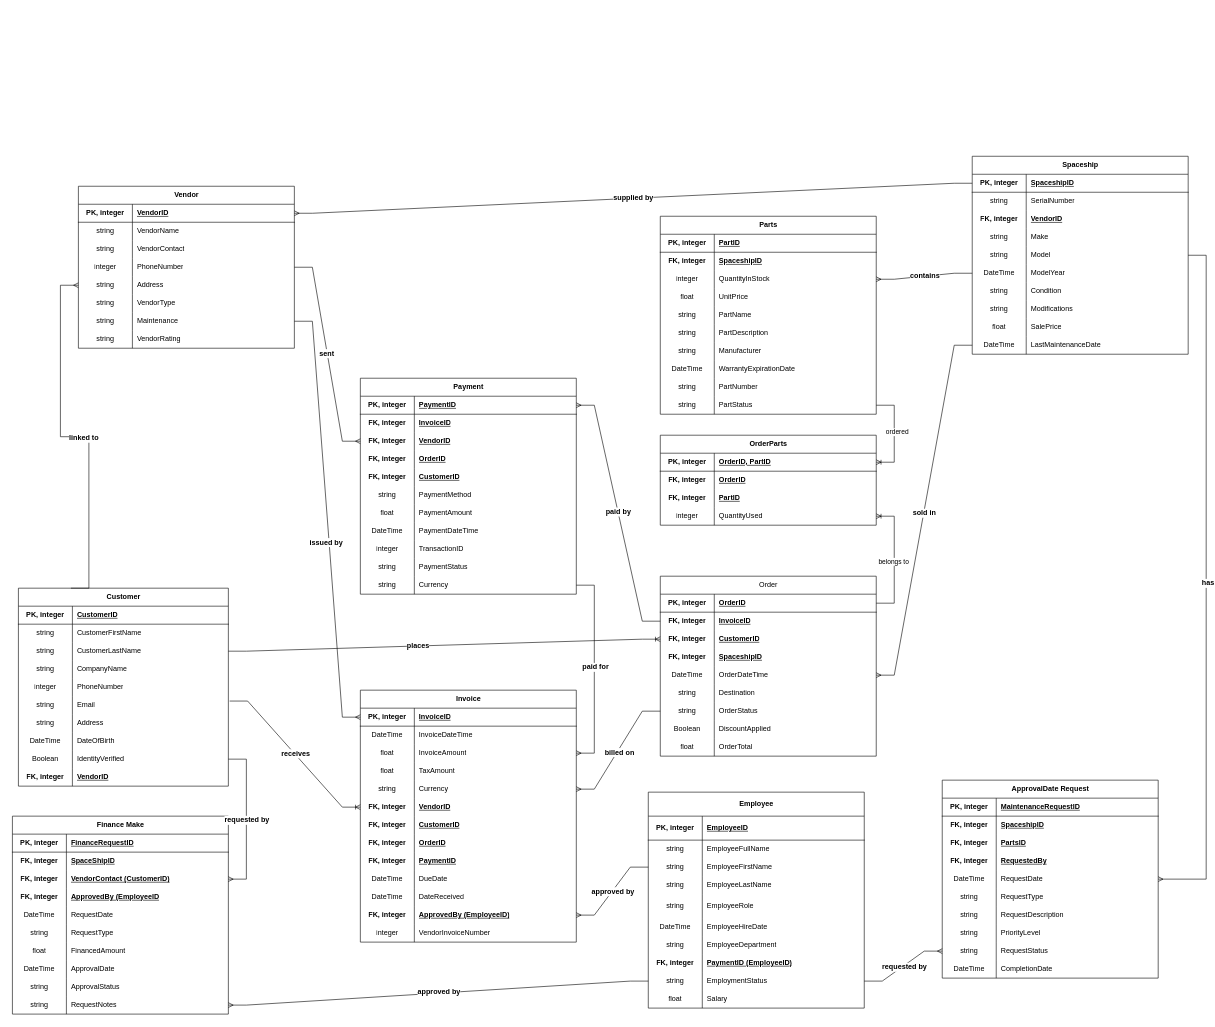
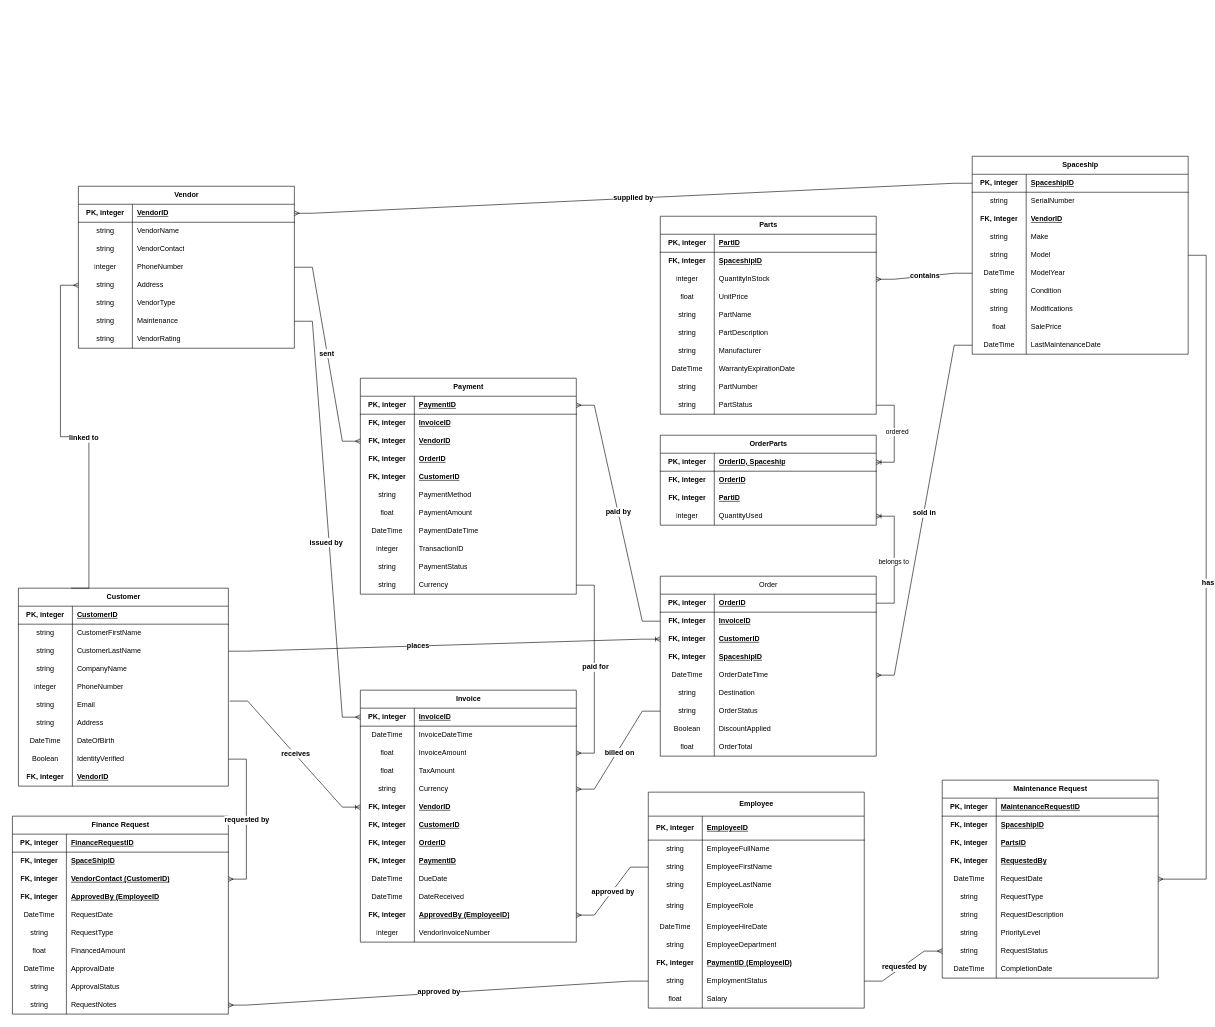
- <mxCell id="350" value="OrderID, PartID" style="shape=partialRectangle;connectable=0;fillColor=none;top=0;left=0;bottom=0;right=0;align=left;spacingLeft=6;fontStyle=5;overflow=hidden;whiteSpace=wrap;html=1;" parent="348" vertex="1"><mxGeometry x="90" width="270" height="30" as="geometry"><mxRectangle width="270" height="30" as="alternateBounds" /></mxGeometry></mxCell>
+ <mxCell id="350" value="OrderID, Spaceship" style="shape=partialRectangle;connectable=0;fillColor=none;top=0;left=0;bottom=0;right=0;align=left;spacingLeft=6;fontStyle=5;overflow=hidden;whiteSpace=wrap;html=1;" parent="348" vertex="1"><mxGeometry x="90" width="270" height="30" as="geometry"><mxRectangle width="270" height="30" as="alternateBounds" /></mxGeometry></mxCell>
- <mxCell id="169" value="ApprovalDate Request" style="shape=table;startSize=30;container=1;collapsible=1;childLayout=tableLayout;fixedRows=1;rowLines=0;fontStyle=1;align=center;resizeLast=1;html=1;" parent="1" vertex="1"><mxGeometry x="1570" y="1300" width="360" height="330" as="geometry" /></mxCell>
+ <mxCell id="169" value="Maintenance Request" style="shape=table;startSize=30;container=1;collapsible=1;childLayout=tableLayout;fixedRows=1;rowLines=0;fontStyle=1;align=center;resizeLast=1;html=1;" parent="1" vertex="1"><mxGeometry x="1570" y="1300" width="360" height="330" as="geometry" /></mxCell>
- <mxCell id="200" value="Finance Make" style="shape=table;startSize=30;container=1;collapsible=1;childLayout=tableLayout;fixedRows=1;rowLines=0;fontStyle=1;align=center;resizeLast=1;html=1;" parent="1" vertex="1"><mxGeometry x="20" y="1360" width="360" height="330" as="geometry" /></mxCell>
+ <mxCell id="200" value="Finance Request" style="shape=table;startSize=30;container=1;collapsible=1;childLayout=tableLayout;fixedRows=1;rowLines=0;fontStyle=1;align=center;resizeLast=1;html=1;" parent="1" vertex="1"><mxGeometry x="20" y="1360" width="360" height="330" as="geometry" /></mxCell>
